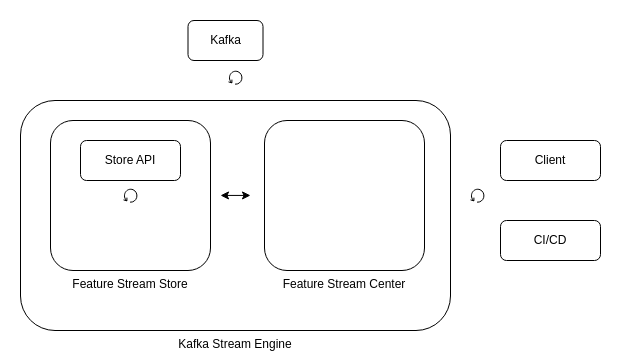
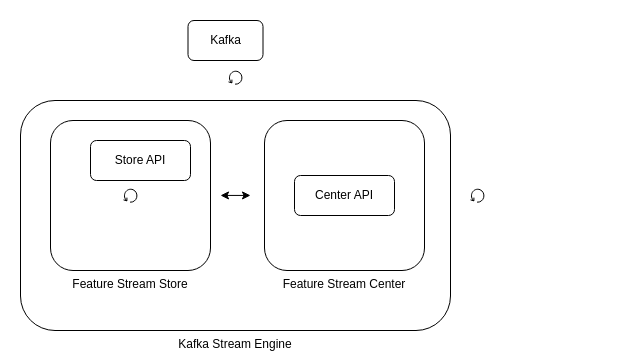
- <mxCell id="4" value="Store API" style="rounded=1;whiteSpace=wrap;html=1;" vertex="1" parent="1"><mxGeometry x="80" y="140" width="100" height="40" as="geometry" /></mxCell>
+ <mxCell id="4" value="Store API" style="rounded=1;whiteSpace=wrap;html=1;" vertex="1" parent="1"><mxGeometry x="90" y="140" width="100" height="40" as="geometry" /></mxCell>
- <mxCell id="9" value="Client" style="rounded=1;whiteSpace=wrap;html=1;" vertex="1" parent="1"><mxGeometry x="500" y="140" width="100" height="40" as="geometry" /></mxCell>
+ <mxCell id="8" value="Center API" style="rounded=1;whiteSpace=wrap;html=1;" vertex="1" parent="1"><mxGeometry x="294" y="175" width="100" height="40" as="geometry" /></mxCell>
- <mxCell id="12" value="CI/CD" style="rounded=1;whiteSpace=wrap;html=1;" vertex="1" parent="1"><mxGeometry x="500" y="220" width="100" height="40" as="geometry" /></mxCell>
